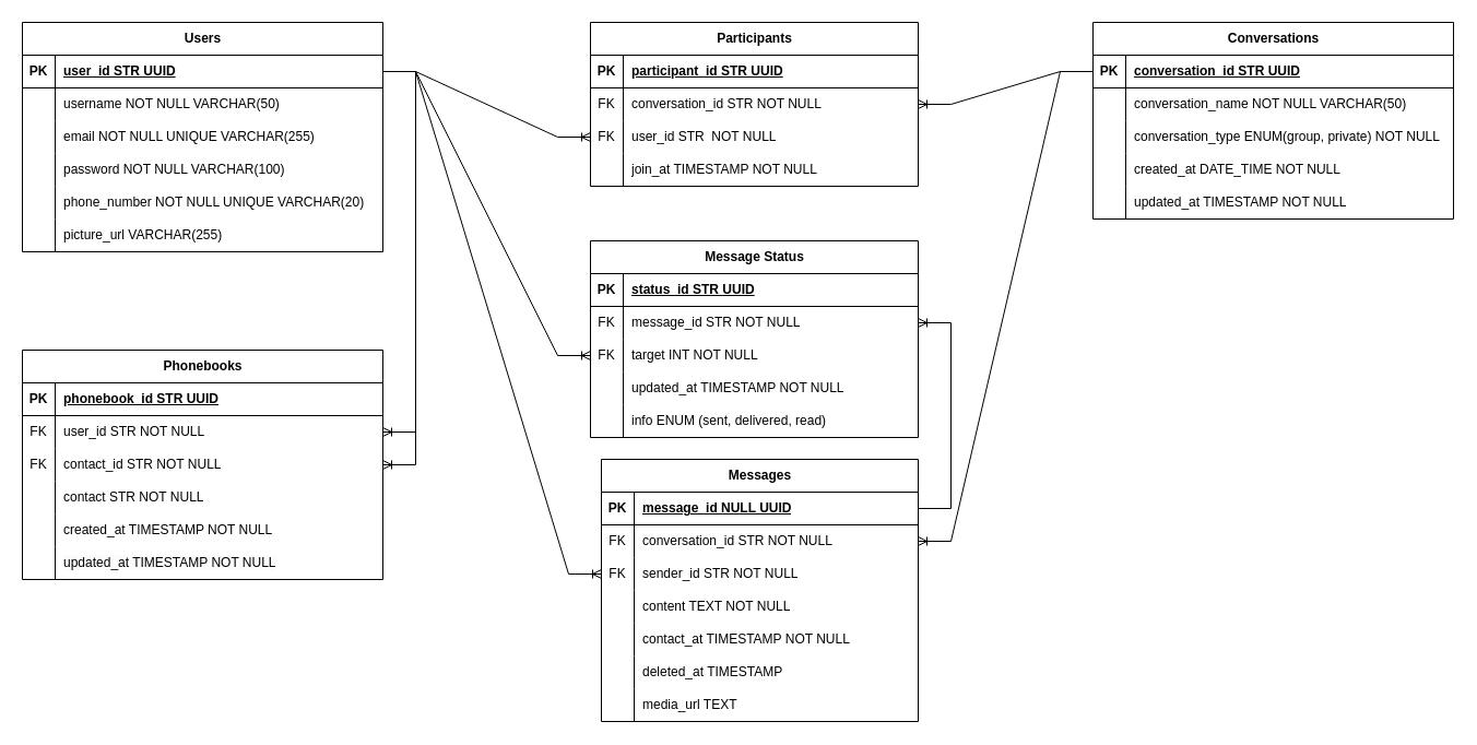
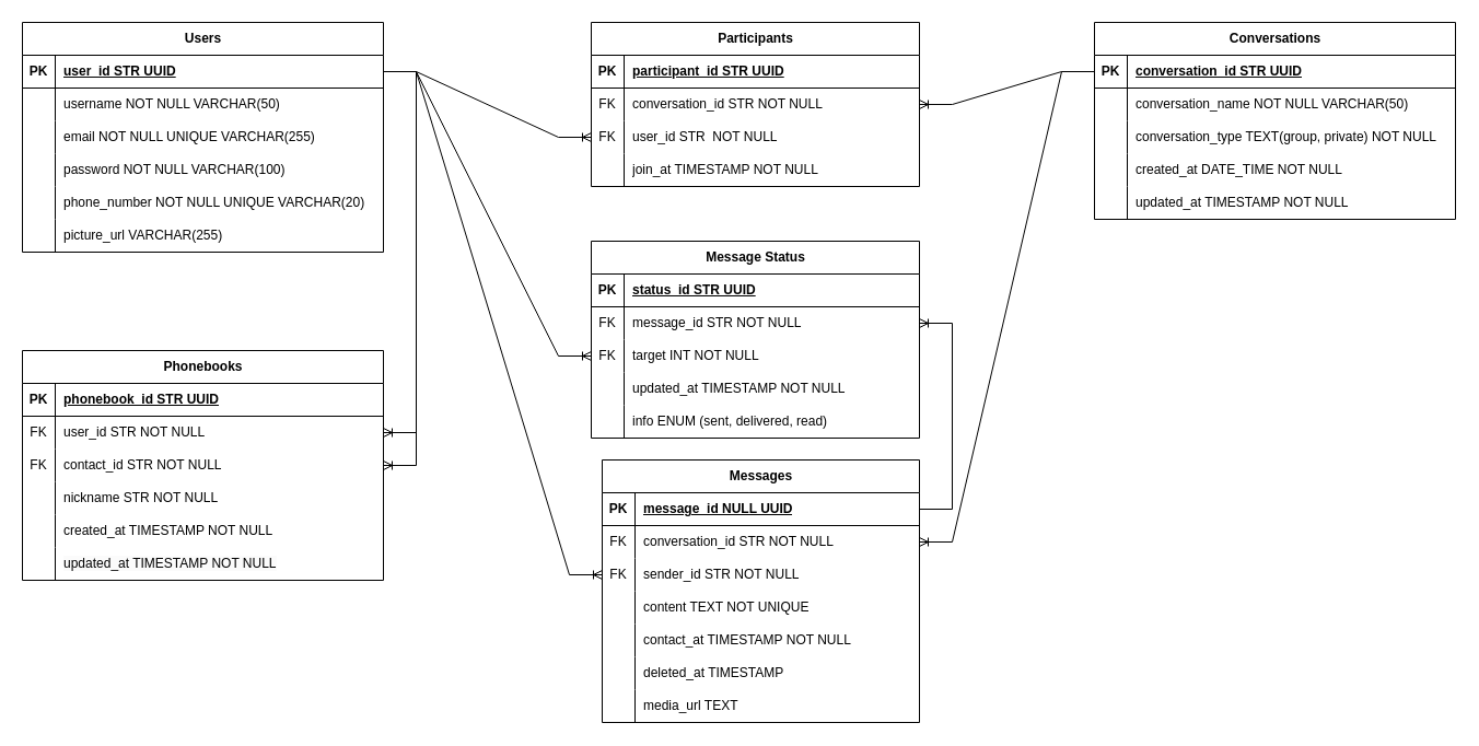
- <mxCell id="30" value="conversation_type ENUM(group, private) NOT NULL" style="shape=partialRectangle;connectable=0;fillColor=none;top=0;left=0;bottom=0;right=0;align=left;spacingLeft=6;overflow=hidden;whiteSpace=wrap;html=1;" parent="28" vertex="1"><mxGeometry x="30" width="300" height="30" as="geometry"><mxRectangle width="300" height="30" as="alternateBounds" /></mxGeometry></mxCell>
+ <mxCell id="30" value="conversation_type TEXT(group, private) NOT NULL" style="shape=partialRectangle;connectable=0;fillColor=none;top=0;left=0;bottom=0;right=0;align=left;spacingLeft=6;overflow=hidden;whiteSpace=wrap;html=1;" parent="28" vertex="1"><mxGeometry x="30" width="300" height="30" as="geometry"><mxRectangle width="300" height="30" as="alternateBounds" /></mxGeometry></mxCell>
- <mxCell id="106" value="contact STR NOT NULL" style="shape=partialRectangle;connectable=0;fillColor=none;top=0;left=0;bottom=0;right=0;align=left;spacingLeft=6;overflow=hidden;whiteSpace=wrap;html=1;" vertex="1" parent="104"><mxGeometry x="30" width="300" height="30" as="geometry"><mxRectangle width="300" height="30" as="alternateBounds" /></mxGeometry></mxCell>
+ <mxCell id="106" value="nickname STR NOT NULL" style="shape=partialRectangle;connectable=0;fillColor=none;top=0;left=0;bottom=0;right=0;align=left;spacingLeft=6;overflow=hidden;whiteSpace=wrap;html=1;" vertex="1" parent="104"><mxGeometry x="30" width="300" height="30" as="geometry"><mxRectangle width="300" height="30" as="alternateBounds" /></mxGeometry></mxCell>
- <mxCell id="62" value="content TEXT NOT NULL" style="shape=partialRectangle;connectable=0;fillColor=none;top=0;left=0;bottom=0;right=0;align=left;spacingLeft=6;overflow=hidden;whiteSpace=wrap;html=1;" parent="60" vertex="1"><mxGeometry x="30" width="260" height="30" as="geometry"><mxRectangle width="260" height="30" as="alternateBounds" /></mxGeometry></mxCell>
+ <mxCell id="62" value="content TEXT NOT UNIQUE" style="shape=partialRectangle;connectable=0;fillColor=none;top=0;left=0;bottom=0;right=0;align=left;spacingLeft=6;overflow=hidden;whiteSpace=wrap;html=1;" parent="60" vertex="1"><mxGeometry x="30" width="260" height="30" as="geometry"><mxRectangle width="260" height="30" as="alternateBounds" /></mxGeometry></mxCell>
